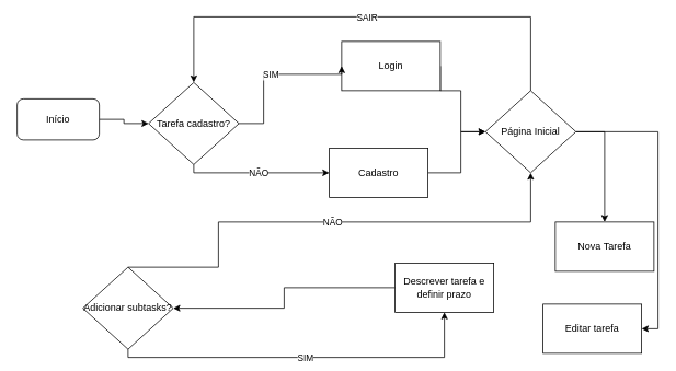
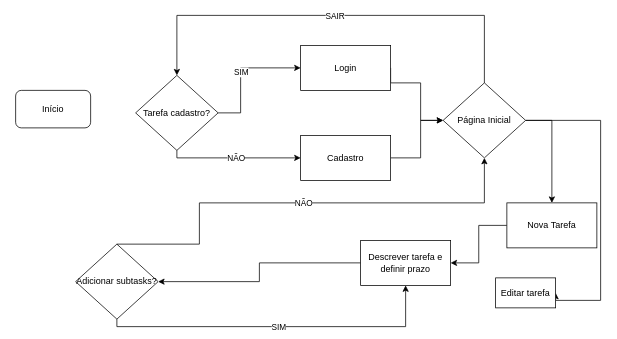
- <mxCell id="4" value="Login" style="rounded=0;whiteSpace=wrap;html=1;" parent="1" vertex="1"><mxGeometry x="415" y="50" width="120" height="60" as="geometry" /></mxCell>
+ <mxCell id="4" value="Login" style="rounded=0;whiteSpace=wrap;html=1;" parent="1" vertex="1"><mxGeometry x="400" y="60" width="120" height="60" as="geometry" /></mxCell>
- <mxCell id="9" style="edgeStyle=orthogonalEdgeStyle;rounded=0;orthogonalLoop=1;jettySize=auto;html=1;entryX=0;entryY=0.5;entryDx=0;entryDy=0;" edge="1" parent="1" source="10" target="11"><mxGeometry relative="1" as="geometry" /></mxCell>
+ <mxCell id="7" style="edgeStyle=orthogonalEdgeStyle;rounded=0;orthogonalLoop=1;jettySize=auto;html=1;entryX=1;entryY=0.5;entryDx=0;entryDy=0;" edge="1" parent="1" source="8" target="17"><mxGeometry relative="1" as="geometry" /></mxCell>
- <mxCell id="27" value="Editar tarefa" style="rounded=0;whiteSpace=wrap;html=1;" vertex="1" parent="1"><mxGeometry x="660" y="370" width="120" height="60" as="geometry" /></mxCell>
+ <mxCell id="27" value="Editar tarefa" style="rounded=0;whiteSpace=wrap;html=1;" vertex="1" parent="1"><mxGeometry x="660" y="370" width="80" height="40" as="geometry" /></mxCell>
